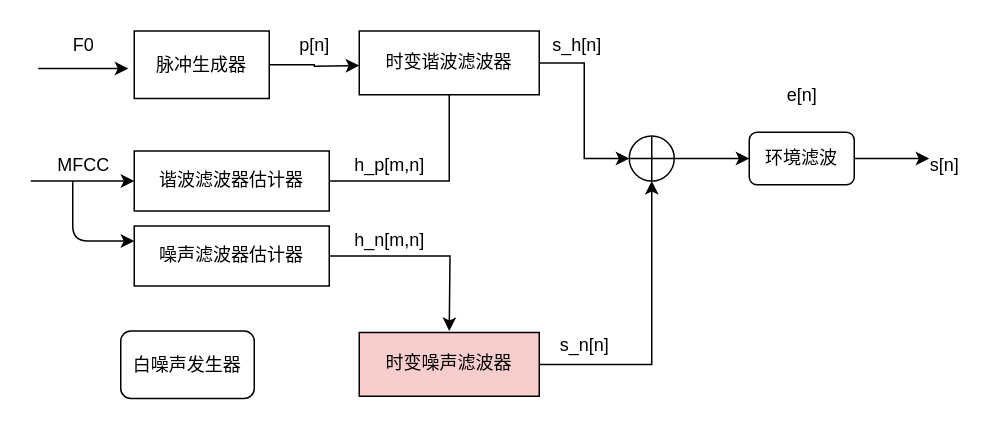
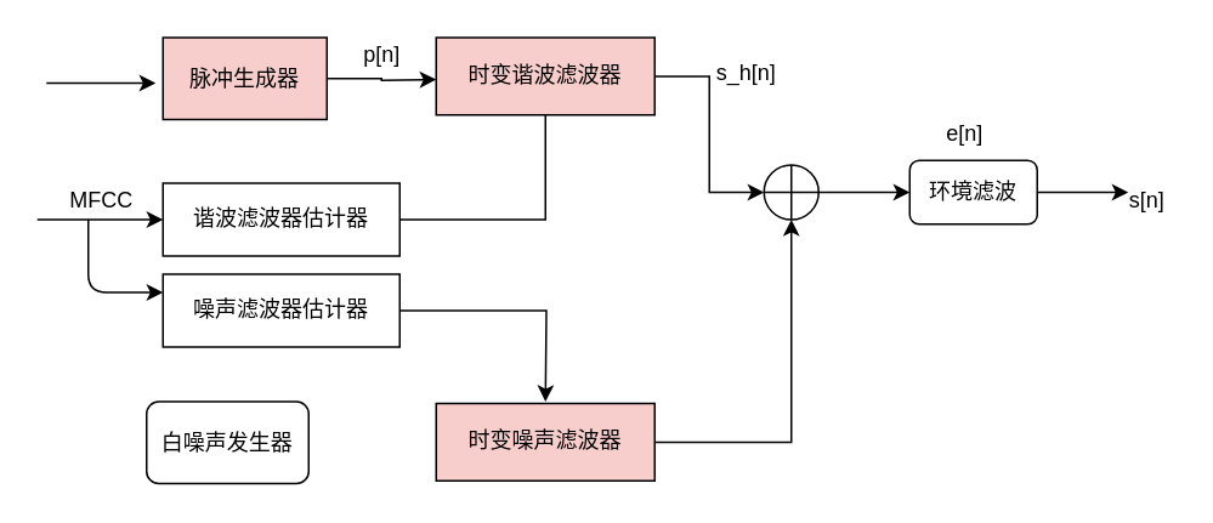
- <mxCell id="3" value="F0" style="text;html=1;align=center;verticalAlign=middle;resizable=0;points=[];autosize=1;strokeColor=none;" parent="1" vertex="1"><mxGeometry x="40" y="20" width="30" height="20" as="geometry" /></mxCell>
- <mxCell id="23" value="s_h[n]" style="text;html=1;align=center;verticalAlign=middle;resizable=0;points=[];autosize=1;strokeColor=none;" parent="1" vertex="1"><mxGeometry x="359" y="20" width="50" height="20" as="geometry" /></mxCell>
+ <mxCell id="23" value="s_h[n]" style="text;html=1;align=center;verticalAlign=middle;resizable=0;points=[];autosize=1;strokeColor=none;" parent="1" vertex="1"><mxGeometry x="384" y="30" width="50" height="20" as="geometry" /></mxCell>
- <mxCell id="15" value="时变谐波滤波器" style="rounded=0;whiteSpace=wrap;html=1;" parent="1" vertex="1"><mxGeometry x="239" y="20" width="120" height="42.5" as="geometry" /></mxCell>
+ <mxCell id="15" value="时变谐波滤波器" style="rounded=0;whiteSpace=wrap;html=1;fillColor=#f8cecc;" parent="1" vertex="1"><mxGeometry x="239" y="20" width="120" height="42.5" as="geometry" /></mxCell>
- <mxCell id="5" value="脉冲生成器" style="rounded=0;whiteSpace=wrap;html=1;" parent="1" vertex="1"><mxGeometry x="89" y="20" width="90" height="45" as="geometry" /></mxCell>
+ <mxCell id="5" value="脉冲生成器" style="rounded=0;whiteSpace=wrap;html=1;fillColor=#f8cecc;" parent="1" vertex="1"><mxGeometry x="89" y="20" width="90" height="45" as="geometry" /></mxCell>
- <mxCell id="28" value="e[n]" style="text;html=1;align=center;verticalAlign=middle;resizable=0;points=[];autosize=1;strokeColor=none;" vertex="1" parent="1"><mxGeometry x="514" y="52.5" width="40" height="20" as="geometry" /></mxCell>
+ <mxCell id="28" value="e[n]" style="text;html=1;align=center;verticalAlign=middle;resizable=0;points=[];autosize=1;strokeColor=none;" vertex="1" parent="1"><mxGeometry x="509" y="62.5" width="40" height="20" as="geometry" /></mxCell>
- <mxCell id="16" value="h_p[m,n]" style="text;html=1;align=center;verticalAlign=middle;resizable=0;points=[];autosize=1;strokeColor=none;" parent="1" vertex="1"><mxGeometry x="229" y="100" width="60" height="20" as="geometry" /></mxCell>
- <mxCell id="22" value="h_n[m,n]" style="text;html=1;align=center;verticalAlign=middle;resizable=0;points=[];autosize=1;strokeColor=none;" parent="1" vertex="1"><mxGeometry x="229" y="150" width="60" height="20" as="geometry" /></mxCell>
- <mxCell id="24" value="s_n[n]" style="text;html=1;align=center;verticalAlign=middle;resizable=0;points=[];autosize=1;strokeColor=none;" parent="1" vertex="1"><mxGeometry x="364" y="220" width="50" height="20" as="geometry" /></mxCell>
